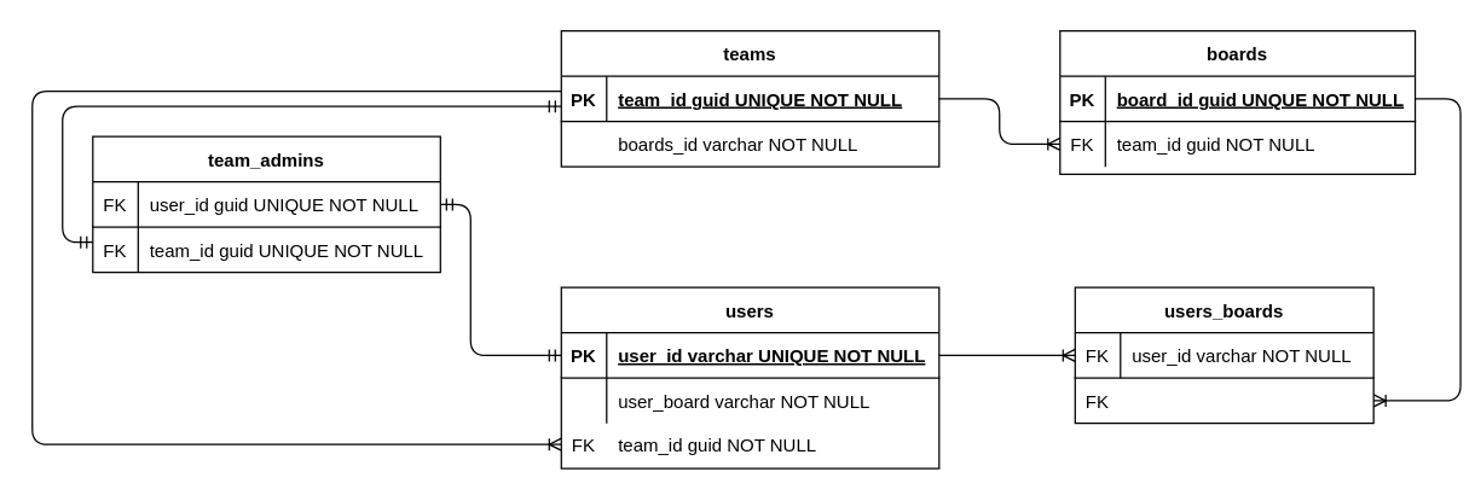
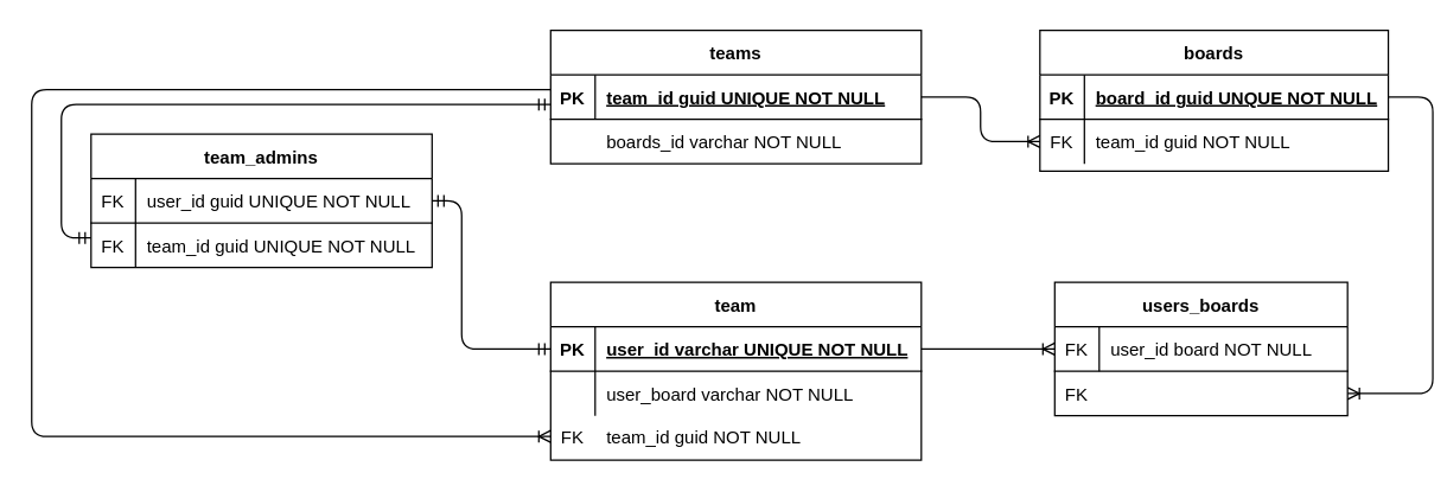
- <mxCell id="8" value="users" style="shape=table;startSize=30;container=1;collapsible=1;childLayout=tableLayout;fixedRows=1;rowLines=0;fontStyle=1;align=center;resizeLast=1;" parent="1" vertex="1"><mxGeometry x="370.94" y="190" width="250" height="120" as="geometry" /></mxCell>
+ <mxCell id="8" value="team" style="shape=table;startSize=30;container=1;collapsible=1;childLayout=tableLayout;fixedRows=1;rowLines=0;fontStyle=1;align=center;resizeLast=1;" parent="1" vertex="1"><mxGeometry x="370.94" y="190" width="250" height="120" as="geometry" /></mxCell>
- <mxCell id="29" value="user_id varchar NOT NULL" style="shape=partialRectangle;connectable=0;fillColor=none;top=0;left=0;bottom=0;right=0;align=left;spacingLeft=6;fontStyle=0;overflow=hidden;" vertex="1" parent="27"><mxGeometry x="30" width="167.5" height="30" as="geometry" /></mxCell>
+ <mxCell id="29" value="user_id board NOT NULL" style="shape=partialRectangle;connectable=0;fillColor=none;top=0;left=0;bottom=0;right=0;align=left;spacingLeft=6;fontStyle=0;overflow=hidden;" vertex="1" parent="27"><mxGeometry x="30" width="167.5" height="30" as="geometry" /></mxCell>
